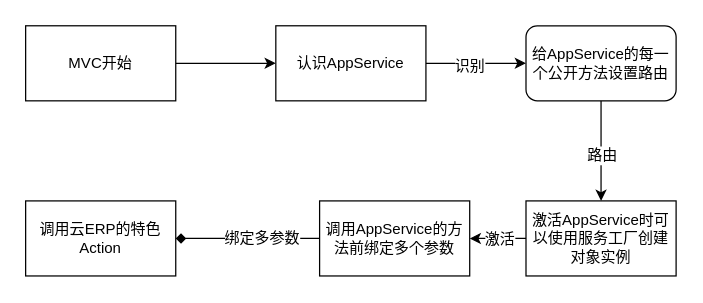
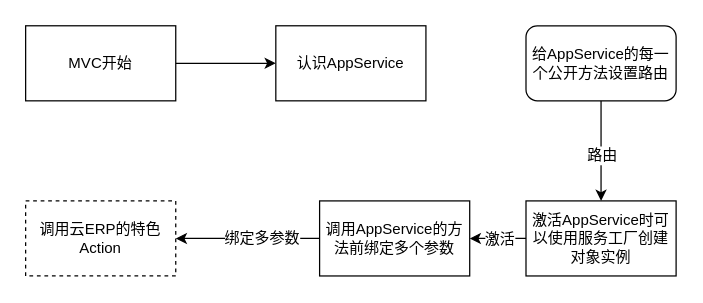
- <mxCell id="4" value="" style="edgeStyle=orthogonalEdgeStyle;rounded=0;orthogonalLoop=1;jettySize=auto;html=1;" edge="1" parent="1" source="6" target="9"><mxGeometry relative="1" as="geometry" /></mxCell>
- <mxCell id="5" value="识别" style="text;html=1;resizable=0;points=[];align=center;verticalAlign=middle;labelBackgroundColor=#ffffff;" vertex="1" connectable="0" parent="4"><mxGeometry x="-0.15" y="-2" relative="1" as="geometry"><mxPoint as="offset" /></mxGeometry></mxCell>
- <mxCell id="16" value="调用云ERP的特色Action" style="rounded=0;whiteSpace=wrap;html=1;" vertex="1" parent="1"><mxGeometry x="20" y="160" width="120" height="60" as="geometry" /></mxCell>
+ <mxCell id="16" value="调用云ERP的特色Action" style="rounded=0;whiteSpace=wrap;html=1;dashed=1;" vertex="1" parent="1"><mxGeometry x="20" y="160" width="120" height="60" as="geometry" /></mxCell>
- <mxCell id="13" value="" style="edgeStyle=orthogonalEdgeStyle;rounded=0;orthogonalLoop=1;jettySize=auto;html=1;endArrow=diamond;" edge="1" parent="1" source="15" target="16"><mxGeometry relative="1" as="geometry" /></mxCell>
+ <mxCell id="13" value="" style="edgeStyle=orthogonalEdgeStyle;rounded=0;orthogonalLoop=1;jettySize=auto;html=1;" edge="1" parent="1" source="15" target="16"><mxGeometry relative="1" as="geometry" /></mxCell>
